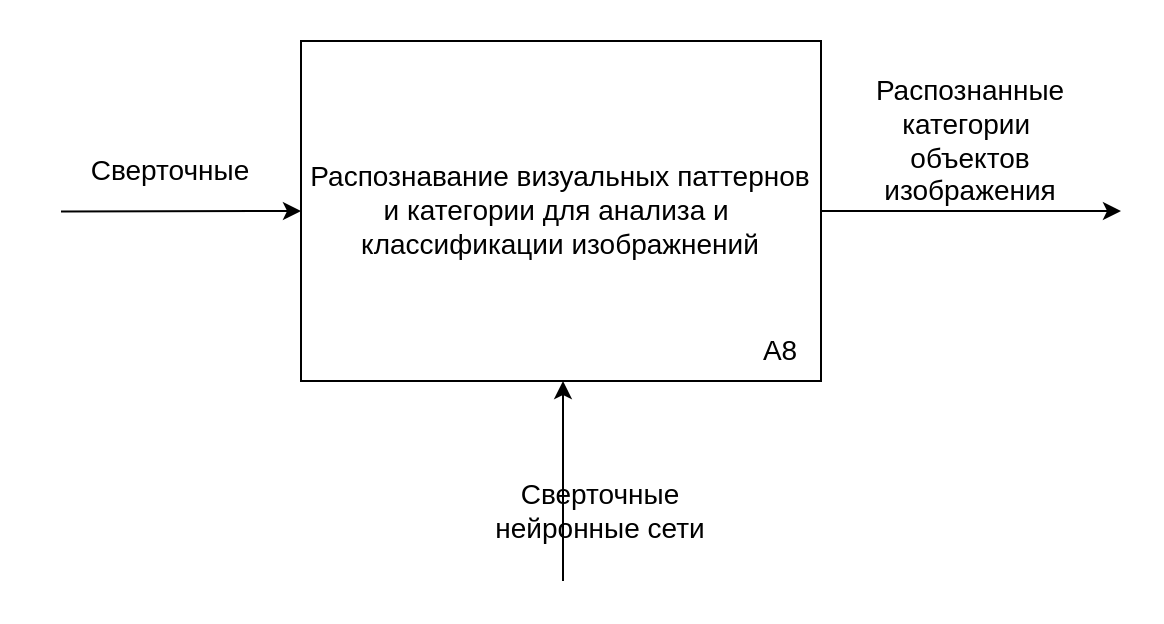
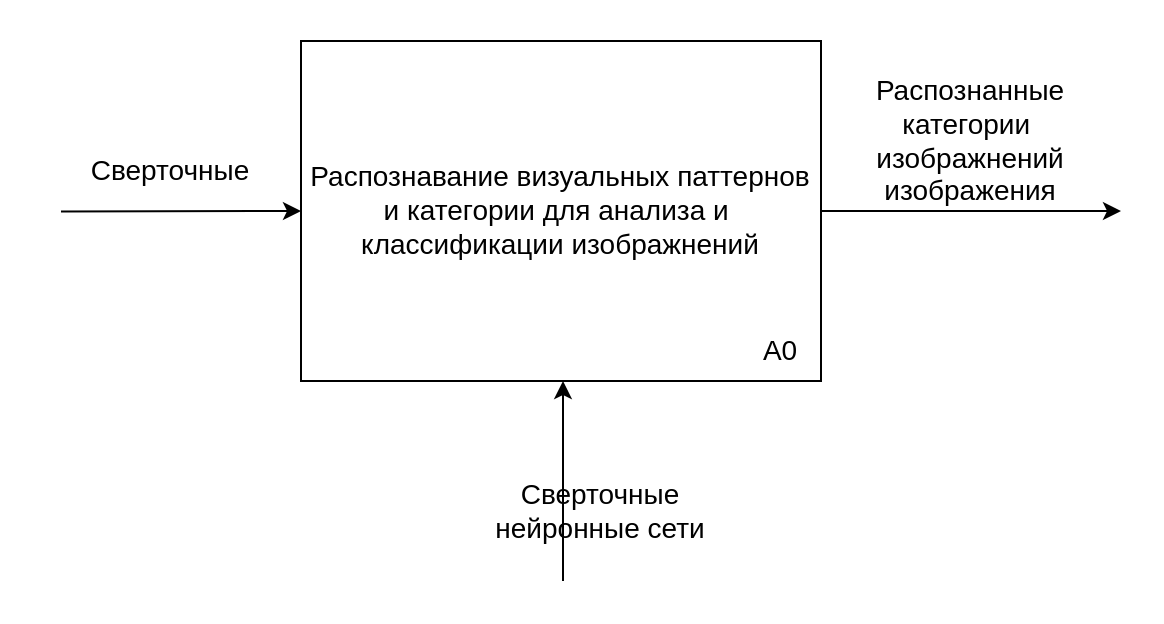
- <mxCell id="9" value="&lt;font style=&quot;font-size: 14px;&quot;&gt;Распознанные категории&amp;nbsp; объектов изображения&lt;/font&gt;" style="text;html=1;align=center;verticalAlign=middle;whiteSpace=wrap;rounded=0;" vertex="1" parent="1"><mxGeometry x="420" y="40" width="130" height="60" as="geometry" /></mxCell>
+ <mxCell id="9" value="&lt;font style=&quot;font-size: 14px;&quot;&gt;Распознанные категории&amp;nbsp; изображнений изображения&lt;/font&gt;" style="text;html=1;align=center;verticalAlign=middle;whiteSpace=wrap;rounded=0;" vertex="1" parent="1"><mxGeometry x="420" y="40" width="130" height="60" as="geometry" /></mxCell>
- <mxCell id="4" value="&lt;font style=&quot;font-size: 14px;&quot;&gt;A8&lt;/font&gt;" style="text;html=1;align=center;verticalAlign=middle;whiteSpace=wrap;rounded=0;" vertex="1" parent="1"><mxGeometry x="360" y="160" width="60" height="30" as="geometry" /></mxCell>
+ <mxCell id="4" value="&lt;font style=&quot;font-size: 14px;&quot;&gt;A0&lt;/font&gt;" style="text;html=1;align=center;verticalAlign=middle;whiteSpace=wrap;rounded=0;" vertex="1" parent="1"><mxGeometry x="360" y="160" width="60" height="30" as="geometry" /></mxCell>
